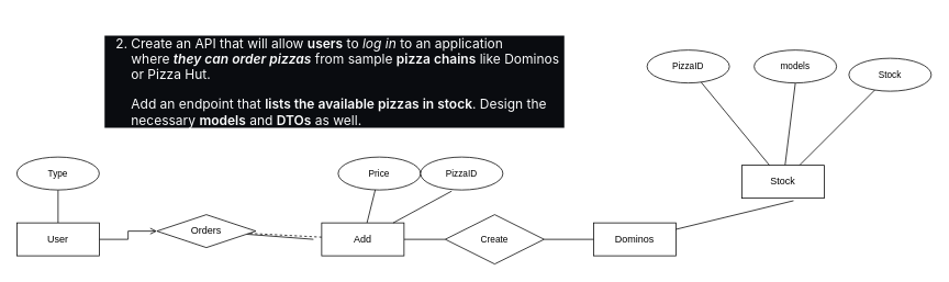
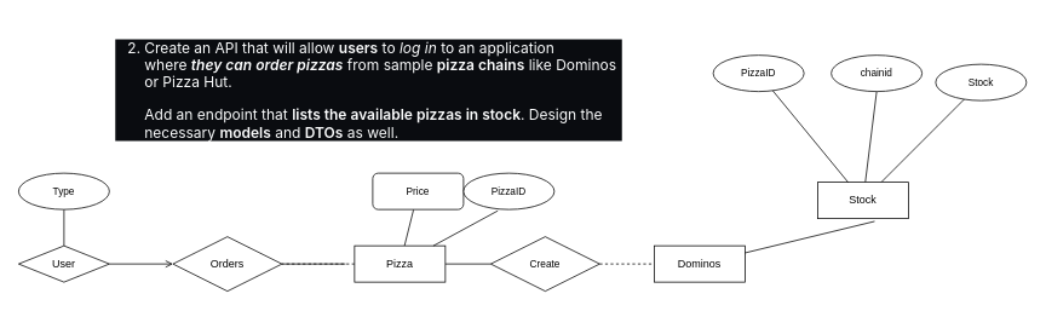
- <mxCell id="22" value="models" style="ellipse;whiteSpace=wrap;html=1;align=center;fontFamily=Helvetica;fontSize=11;fontColor=default;labelBackgroundColor=default;" vertex="1" parent="1"><mxGeometry x="915" y="60" width="100" height="40" as="geometry" /></mxCell>
+ <mxCell id="22" value="chainid" style="ellipse;whiteSpace=wrap;html=1;align=center;fontFamily=Helvetica;fontSize=11;fontColor=default;labelBackgroundColor=default;" vertex="1" parent="1"><mxGeometry x="915" y="60" width="100" height="40" as="geometry" /></mxCell>
- <mxCell id="15" value="Price" style="ellipse;whiteSpace=wrap;html=1;align=center;fontFamily=Helvetica;fontSize=11;fontColor=default;labelBackgroundColor=default;" vertex="1" parent="1"><mxGeometry x="410" y="190" width="100" height="40" as="geometry" /></mxCell>
+ <mxCell id="15" value="Price" style="whiteSpace=wrap;html=1;align=center;fontFamily=Helvetica;fontSize=11;fontColor=default;labelBackgroundColor=default;rounded=1;" vertex="1" parent="1"><mxGeometry x="410" y="190" width="100" height="40" as="geometry" /></mxCell>
- <mxCell id="12" value="Orders" style="shape=rhombus;perimeter=rhombusPerimeter;whiteSpace=wrap;html=1;align=center;" vertex="1" parent="1"><mxGeometry x="190" y="260" width="120" height="40" as="geometry" /></mxCell>
+ <mxCell id="12" value="Orders" style="shape=rhombus;perimeter=rhombusPerimeter;whiteSpace=wrap;html=1;align=center;" vertex="1" parent="1"><mxGeometry x="190" y="260" width="120" height="60" as="geometry" /></mxCell>
- <mxCell id="4" value="User" style="whiteSpace=wrap;html=1;align=center;" vertex="1" parent="1"><mxGeometry x="20" y="270" width="100" height="40" as="geometry" /></mxCell>
+ <mxCell id="4" value="User" style="rhombus;whiteSpace=wrap;html=1;align=center;" vertex="1" parent="1"><mxGeometry x="20" y="270" width="100" height="40" as="geometry" /></mxCell>
- <mxCell id="9" value="Add" style="whiteSpace=wrap;html=1;align=center;" vertex="1" parent="1"><mxGeometry x="390" y="270" width="100" height="40" as="geometry" /></mxCell>
+ <mxCell id="9" value="Pizza" style="whiteSpace=wrap;html=1;align=center;" vertex="1" parent="1"><mxGeometry x="390" y="270" width="100" height="40" as="geometry" /></mxCell>
- <mxCell id="13" style="edgeStyle=none;rounded=0;orthogonalLoop=1;jettySize=auto;html=1;entryX=0;entryY=0.5;entryDx=0;entryDy=0;strokeColor=default;align=center;verticalAlign=middle;fontFamily=Helvetica;fontSize=11;fontColor=default;labelBackgroundColor=default;endArrow=none;endFill=0;" edge="1" parent="1" source="14" target="10"><mxGeometry relative="1" as="geometry" /></mxCell>
+ <mxCell id="13" style="edgeStyle=none;rounded=0;orthogonalLoop=1;jettySize=auto;html=1;entryX=0;entryY=0.5;entryDx=0;entryDy=0;strokeColor=default;align=center;verticalAlign=middle;fontFamily=Helvetica;fontSize=11;fontColor=default;labelBackgroundColor=default;endArrow=none;endFill=0;dashed=1;" edge="1" parent="1" source="14" target="10"><mxGeometry relative="1" as="geometry" /></mxCell>
